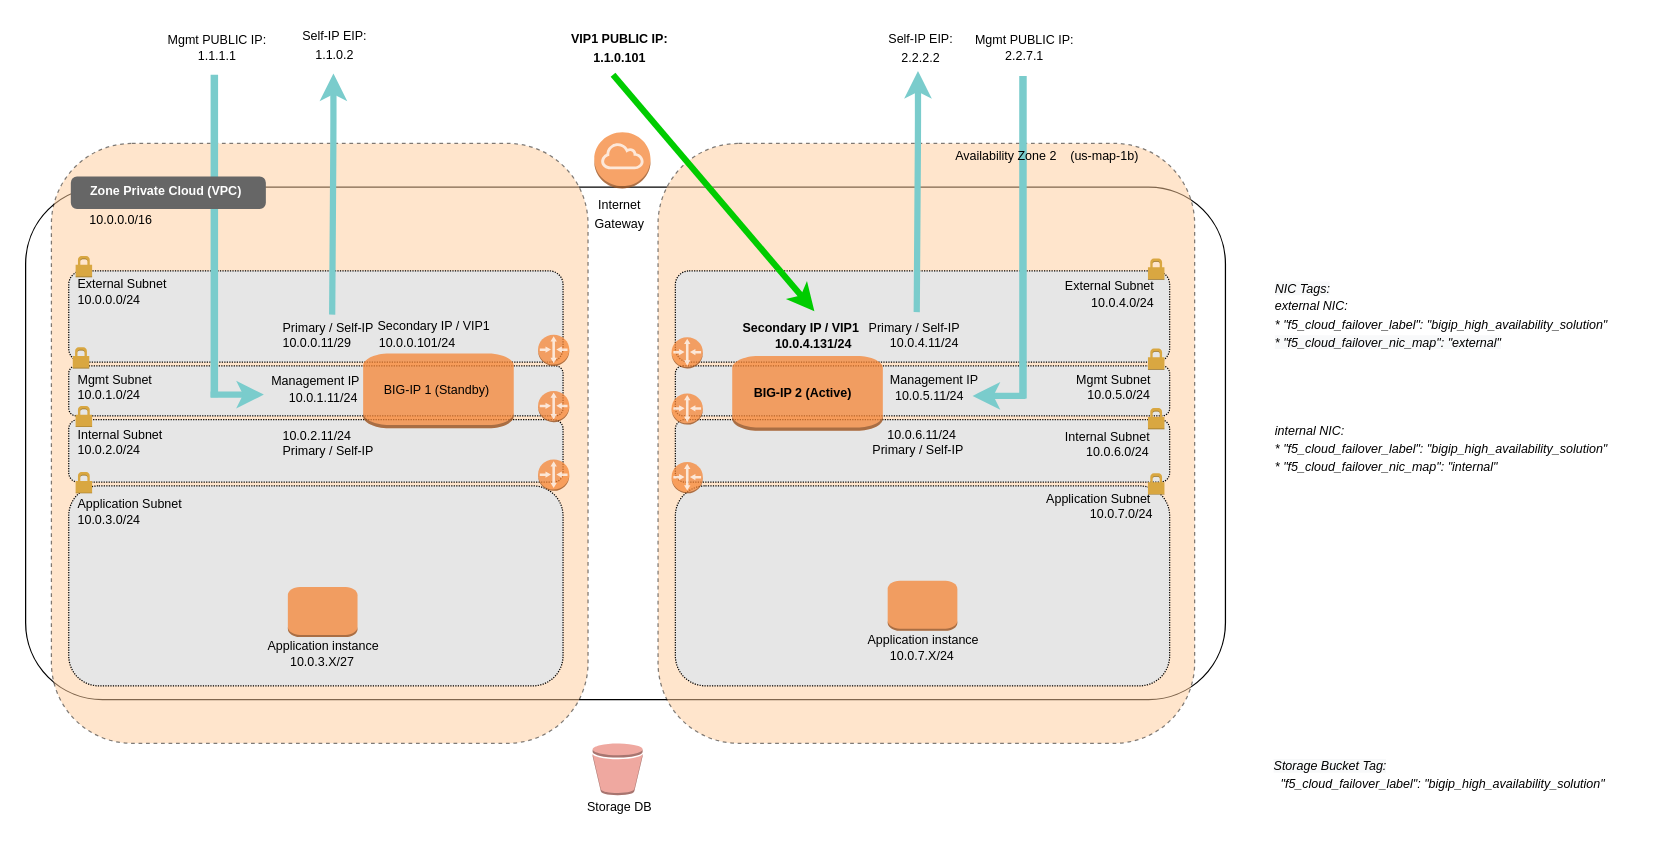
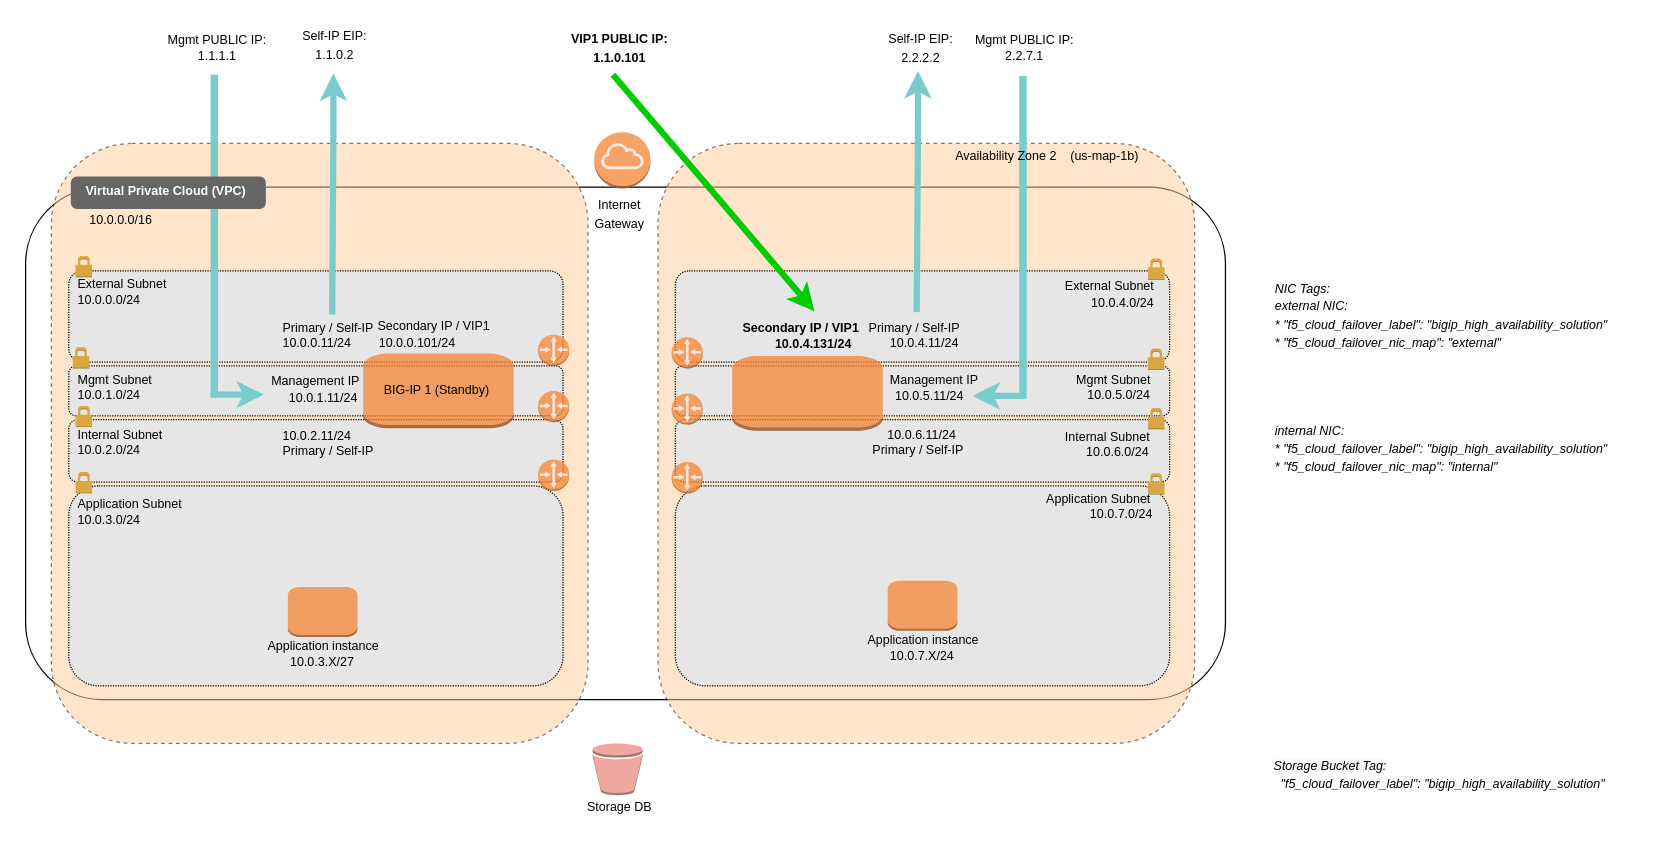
- <mxCell id="46" value="&lt;font style=&quot;font-size: 10px&quot;&gt;&lt;span&gt;&lt;b&gt;Zone Private Cloud (VPC)&lt;/b&gt;&lt;/span&gt;&lt;/font&gt;" style="text;html=1;align=center;verticalAlign=middle;resizable=0;points=[];autosize=1;fontStyle=0;fontColor=#FFFFFF;" parent="1" vertex="1"><mxGeometry x="62.004" y="141.999" width="140" height="20" as="geometry" /></mxCell>
+ <mxCell id="46" value="&lt;font style=&quot;font-size: 10px&quot;&gt;&lt;span&gt;&lt;b&gt;Virtual Private Cloud (VPC)&lt;/b&gt;&lt;/span&gt;&lt;/font&gt;" style="text;html=1;align=center;verticalAlign=middle;resizable=0;points=[];autosize=1;fontStyle=0;fontColor=#FFFFFF;" parent="1" vertex="1"><mxGeometry x="62.004" y="141.999" width="140" height="20" as="geometry" /></mxCell>
- <mxCell id="14" value="&lt;font style=&quot;font-size: 10px&quot;&gt;10.0.0.11/29&lt;/font&gt;" style="text;html=1;align=left;verticalAlign=middle;resizable=0;points=[];autosize=1;" parent="1" vertex="1"><mxGeometry x="224" y="262.999" width="70" height="20" as="geometry" /></mxCell>
+ <mxCell id="14" value="&lt;font style=&quot;font-size: 10px&quot;&gt;10.0.0.11/24&lt;/font&gt;" style="text;html=1;align=left;verticalAlign=middle;resizable=0;points=[];autosize=1;" parent="1" vertex="1"><mxGeometry x="224" y="262.999" width="70" height="20" as="geometry" /></mxCell>
- <mxCell id="69" value="&lt;font style=&quot;font-size: 10px&quot;&gt;BIG-IP 2 (Active)&lt;/font&gt;" style="text;html=1;align=left;verticalAlign=middle;resizable=0;points=[];autosize=1;fontStyle=1" parent="1" vertex="1"><mxGeometry x="600.624" y="302.999" width="90" height="20" as="geometry" /></mxCell>
